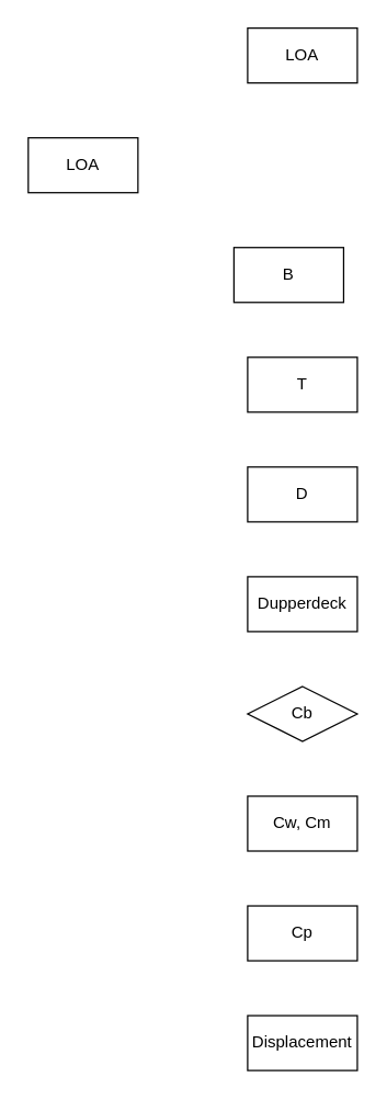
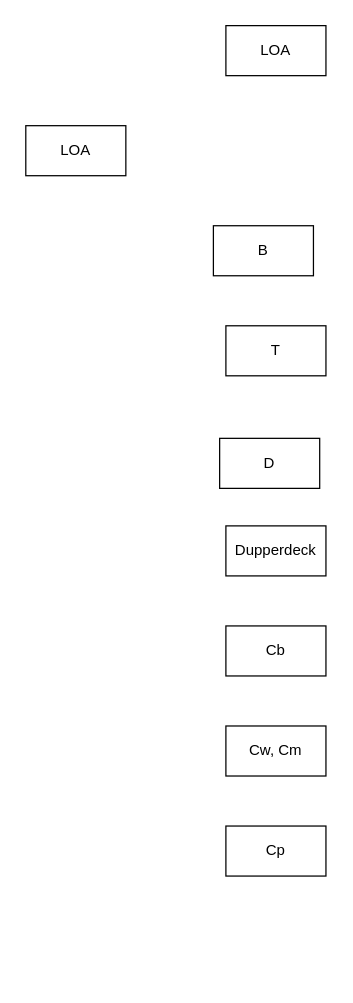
- <mxCell id="8" value="D" style="rounded=0;whiteSpace=wrap;html=1;" vertex="1" parent="1"><mxGeometry x="180" y="340" width="80" height="40" as="geometry" /></mxCell>
+ <mxCell id="8" value="D" style="rounded=0;whiteSpace=wrap;html=1;" vertex="1" parent="1"><mxGeometry x="175" y="350" width="80" height="40" as="geometry" /></mxCell>
- <mxCell id="5" value="Cb" style="rhombus;whiteSpace=wrap;html=1;" vertex="1" parent="1"><mxGeometry x="180" y="500" width="80" height="40" as="geometry" /></mxCell>
+ <mxCell id="5" value="Cb" style="rounded=0;whiteSpace=wrap;html=1;" vertex="1" parent="1"><mxGeometry x="180" y="500" width="80" height="40" as="geometry" /></mxCell>
- <mxCell id="10" value="Displacement&lt;br&gt;" style="rounded=0;whiteSpace=wrap;html=1;" vertex="1" parent="1"><mxGeometry x="180" y="740" width="80" height="40" as="geometry" /></mxCell>
